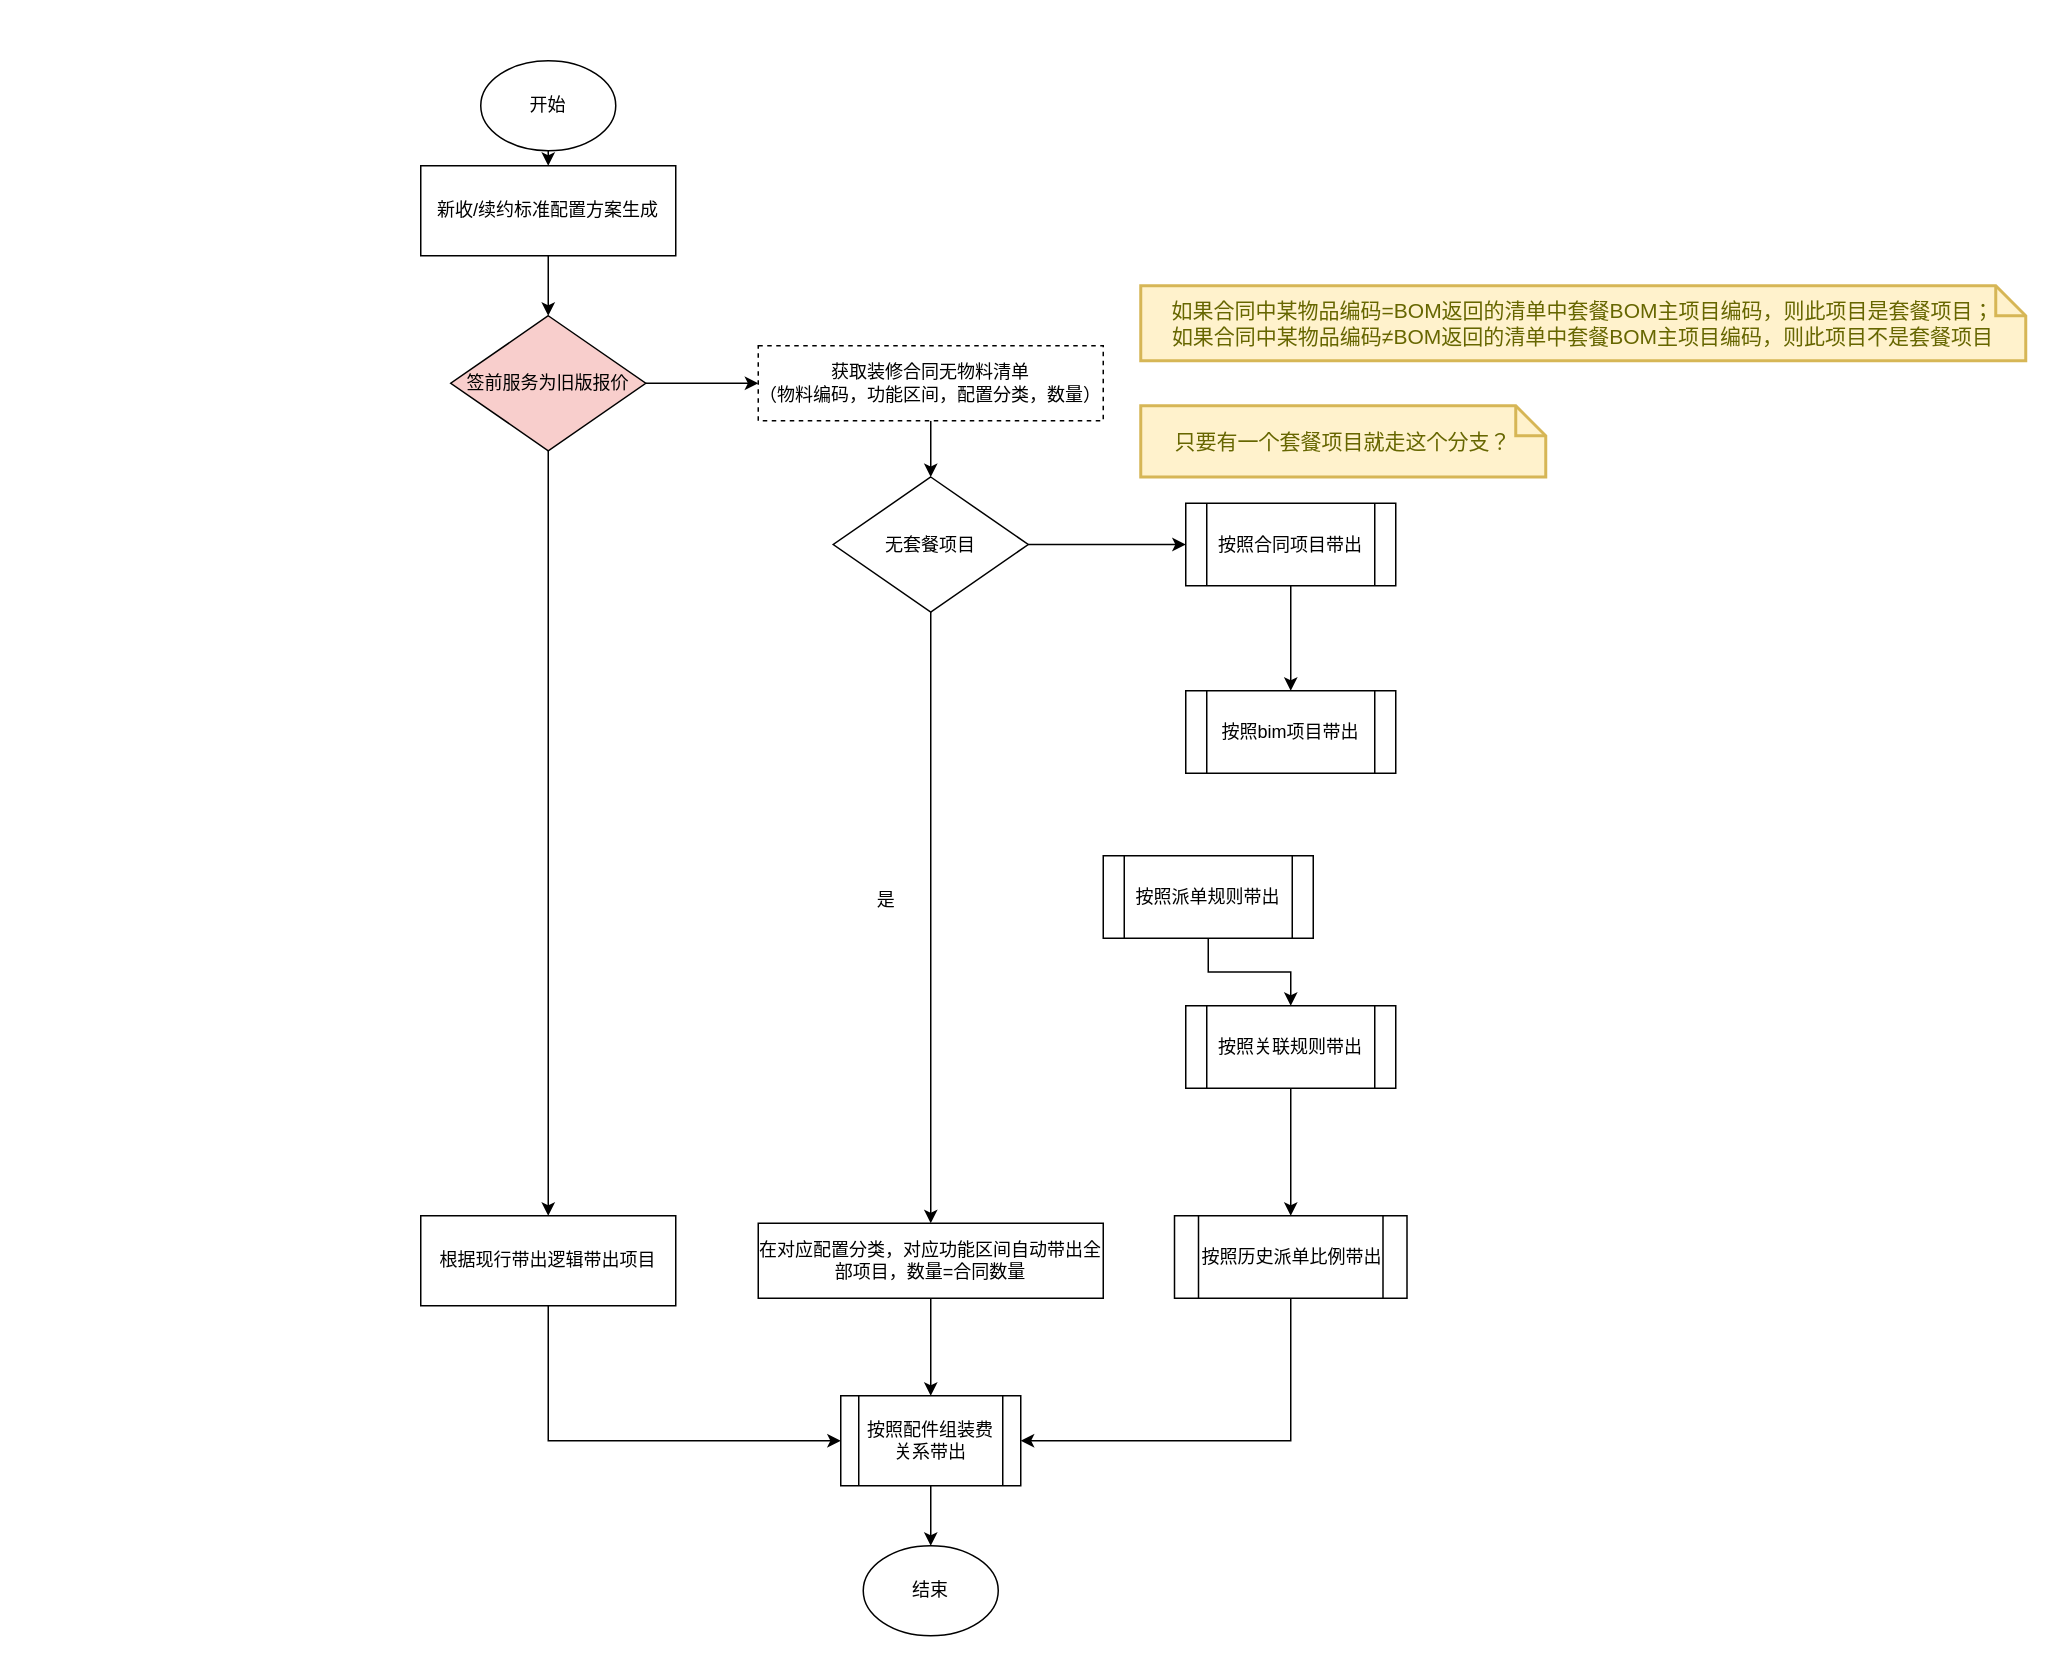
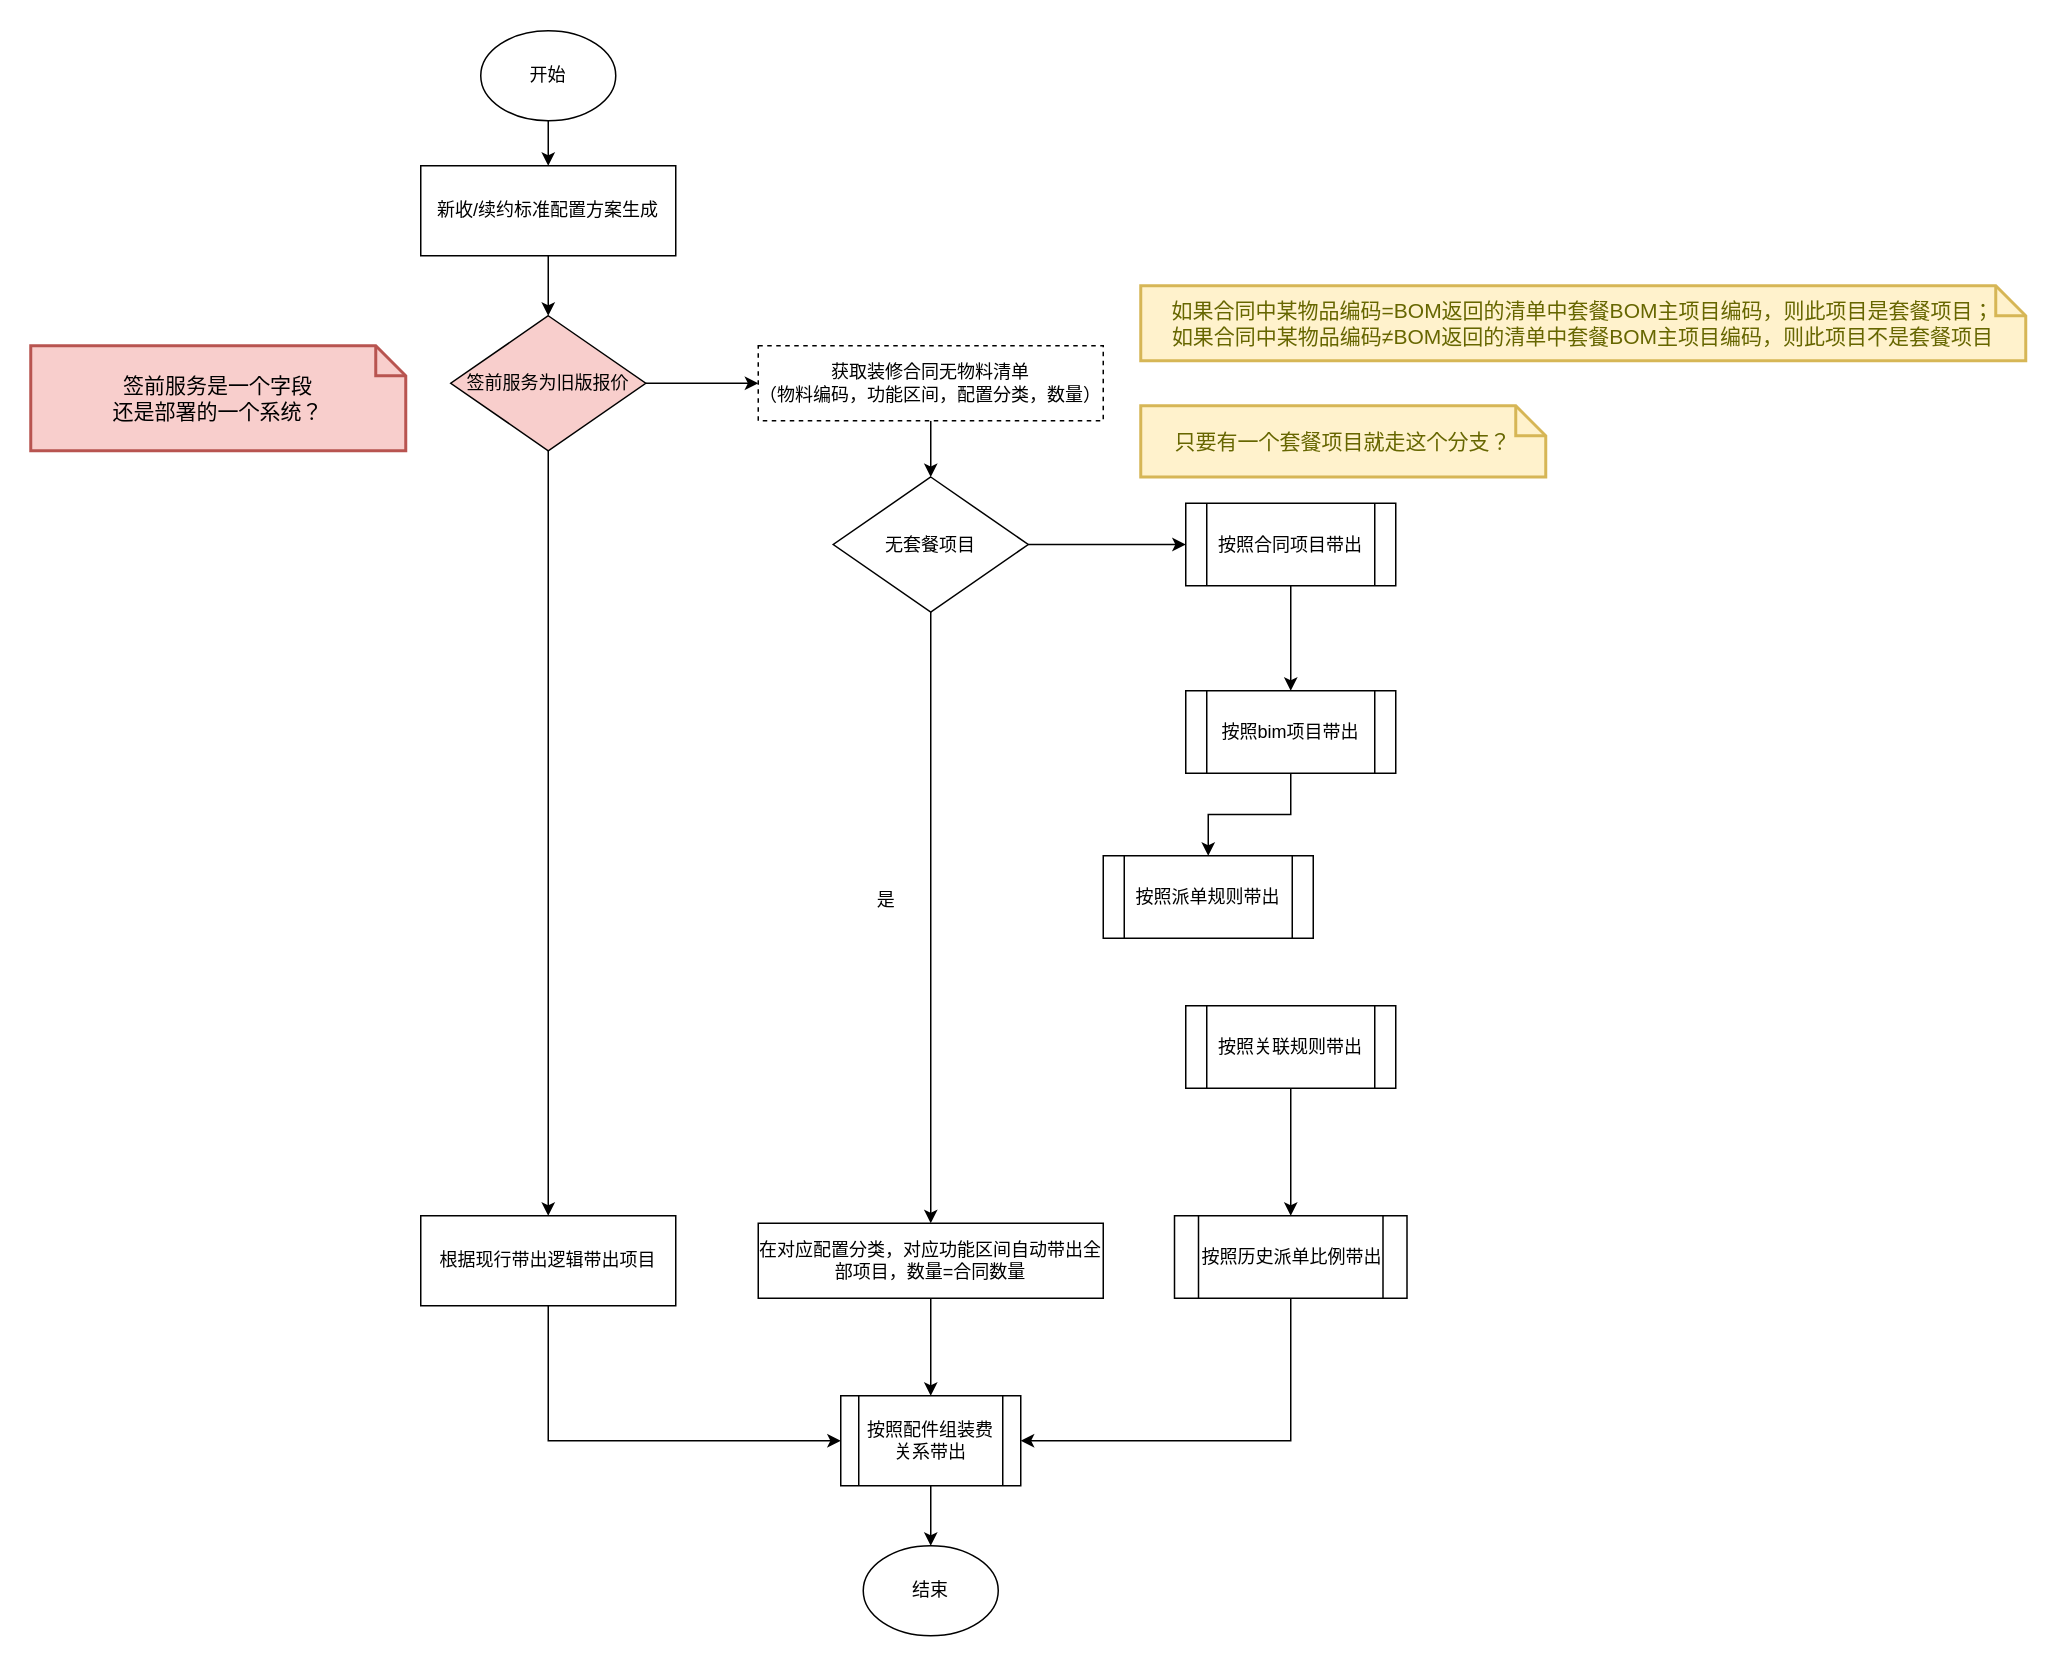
- <mxCell id="3" value="&lt;span style=&quot;&quot;&gt;开始&lt;/span&gt;" style="ellipse;whiteSpace=wrap;html=1;" vertex="1" parent="1"><mxGeometry x="320" y="40" width="90" height="60" as="geometry" /></mxCell>
+ <mxCell id="3" value="&lt;span style=&quot;&quot;&gt;开始&lt;/span&gt;" style="ellipse;whiteSpace=wrap;html=1;" vertex="1" parent="1"><mxGeometry x="320" y="20" width="90" height="60" as="geometry" /></mxCell>
+ <mxCell id="32" value="签前服务是一个字段&lt;br&gt;还是部署的一个系统？" style="shape=note;strokeWidth=2;fontSize=14;size=20;whiteSpace=wrap;html=1;fillColor=#f8cecc;strokeColor=#b85450;" vertex="1" parent="1"><mxGeometry x="20" y="230" width="250" height="70" as="geometry" /></mxCell>
+ <mxCell id="24" style="edgeStyle=orthogonalEdgeStyle;rounded=0;orthogonalLoop=1;jettySize=auto;html=1;exitX=0.5;exitY=1;exitDx=0;exitDy=0;" edge="1" parent="1" source="25" target="27"><mxGeometry relative="1" as="geometry" /></mxCell>
- <mxCell id="26" style="edgeStyle=orthogonalEdgeStyle;rounded=0;orthogonalLoop=1;jettySize=auto;html=1;exitX=0.5;exitY=1;exitDx=0;exitDy=0;" edge="1" parent="1" source="27" target="29"><mxGeometry relative="1" as="geometry" /></mxCell>
